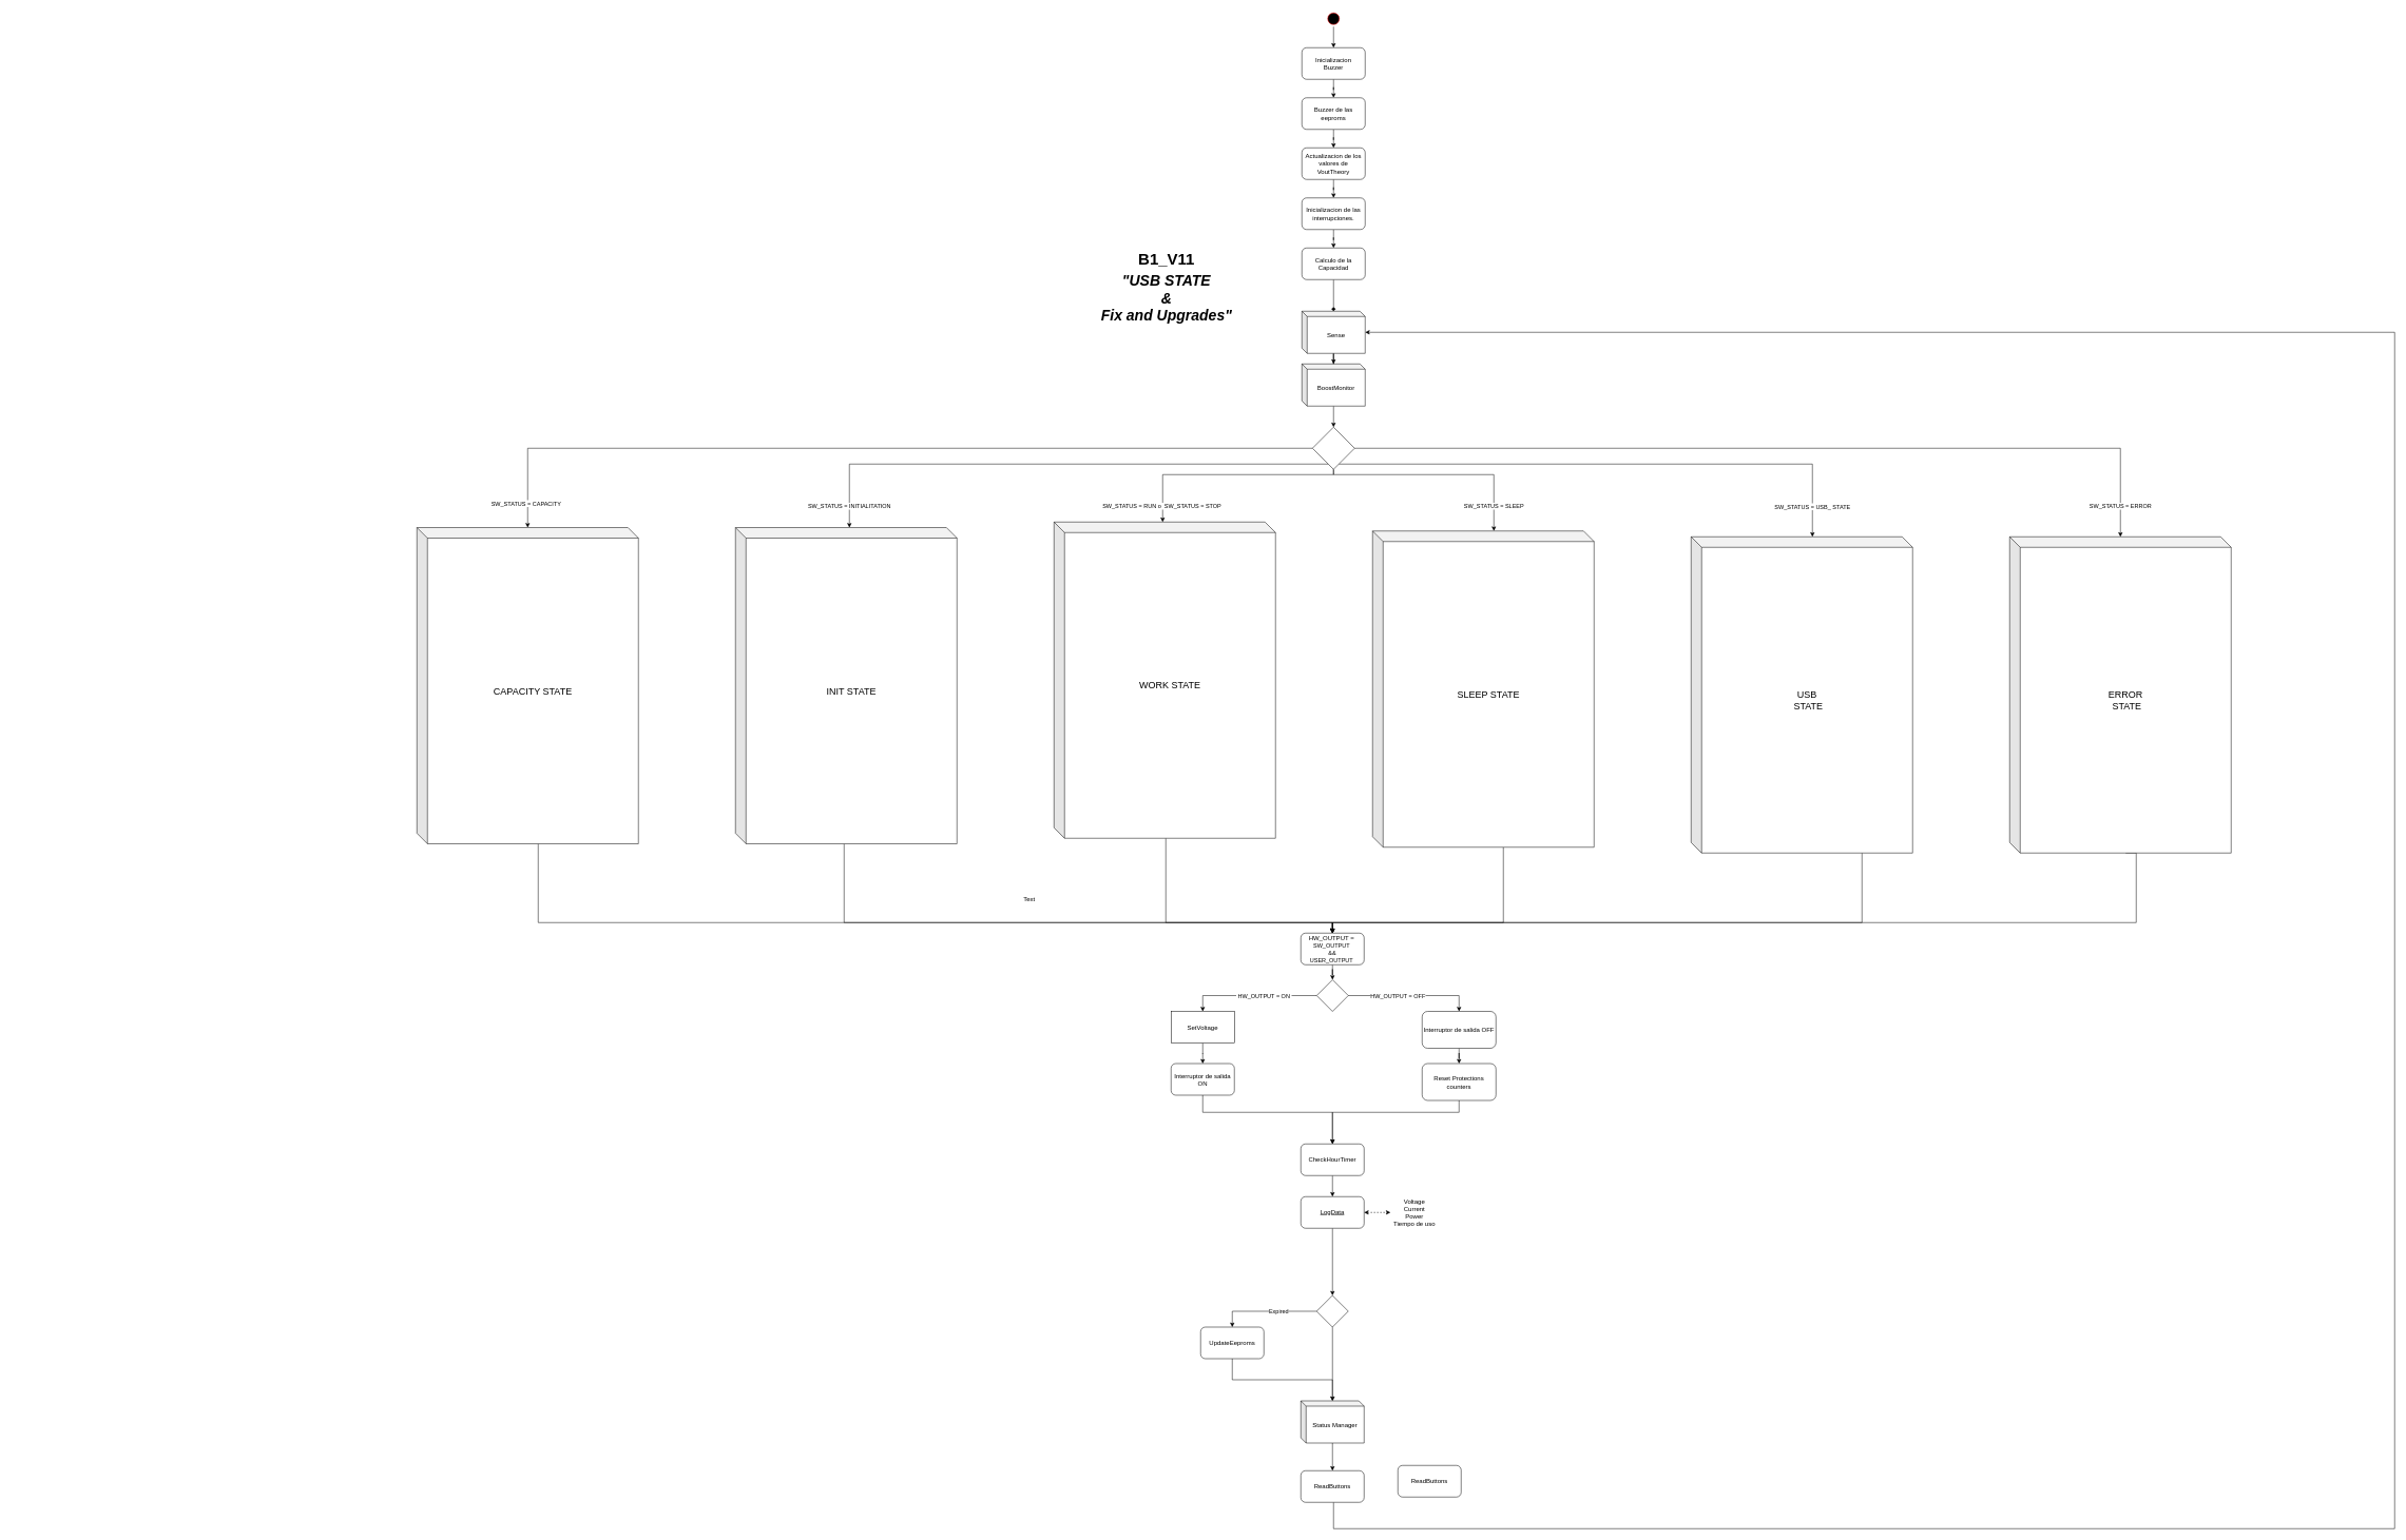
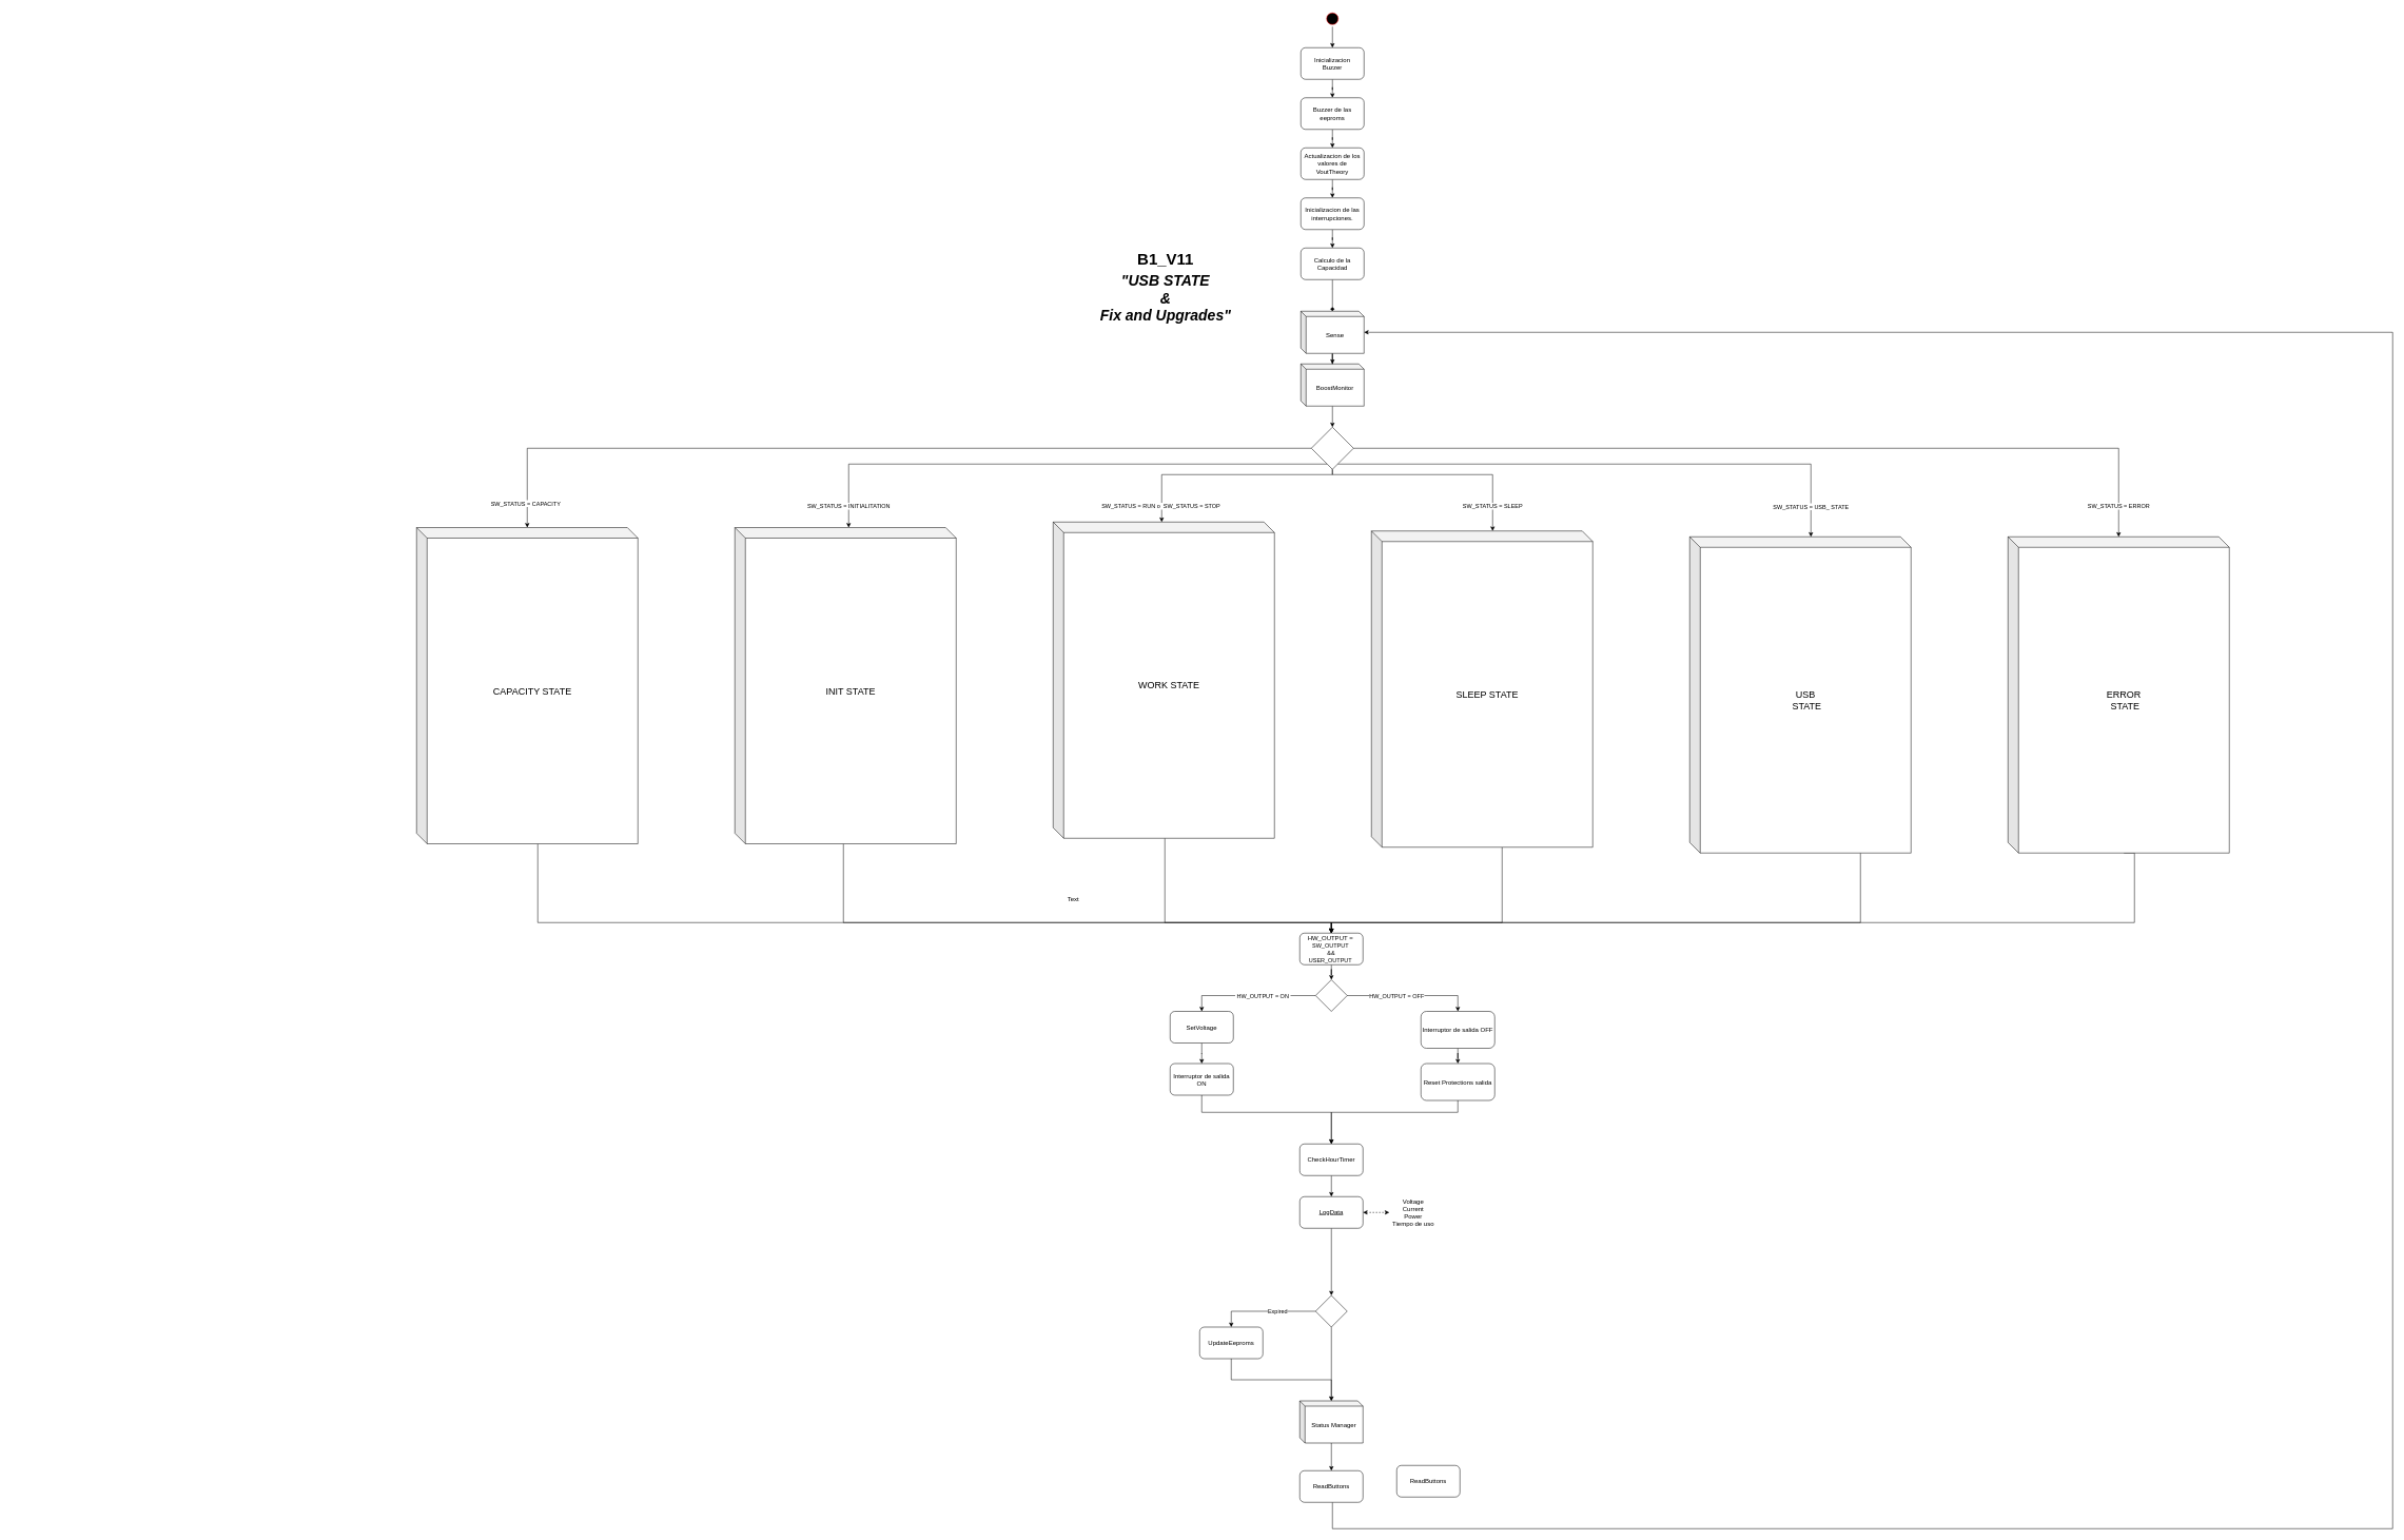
- <mxCell id="70" value="Text" style="text;html=1;align=center;verticalAlign=middle;resizable=0;points=[];autosize=1;" vertex="1" parent="1"><mxGeometry x="1931" y="1695" width="40" height="20" as="geometry" /></mxCell>
+ <mxCell id="70" value="Text" style="text;html=1;align=center;verticalAlign=middle;resizable=0;points=[];autosize=1;" vertex="1" parent="1"><mxGeometry x="2016" y="1695" width="40" height="20" as="geometry" /></mxCell>
- <mxCell id="24" value="SetVoltage" style="whiteSpace=wrap;html=1;rounded=0;" parent="1" vertex="1"><mxGeometry x="2220" y="1918.5" width="120" height="60" as="geometry" /></mxCell>
+ <mxCell id="24" value="SetVoltage" style="rounded=1;whiteSpace=wrap;html=1;" parent="1" vertex="1"><mxGeometry x="2220" y="1918.5" width="120" height="60" as="geometry" /></mxCell>
- <mxCell id="38" value="Reset Protections counters" style="rounded=1;whiteSpace=wrap;html=1;" parent="1" vertex="1"><mxGeometry x="2696" y="2017.5" width="140" height="70" as="geometry" /></mxCell>
+ <mxCell id="38" value="Reset Protections salida" style="rounded=1;whiteSpace=wrap;html=1;" parent="1" vertex="1"><mxGeometry x="2696" y="2017.5" width="140" height="70" as="geometry" /></mxCell>
